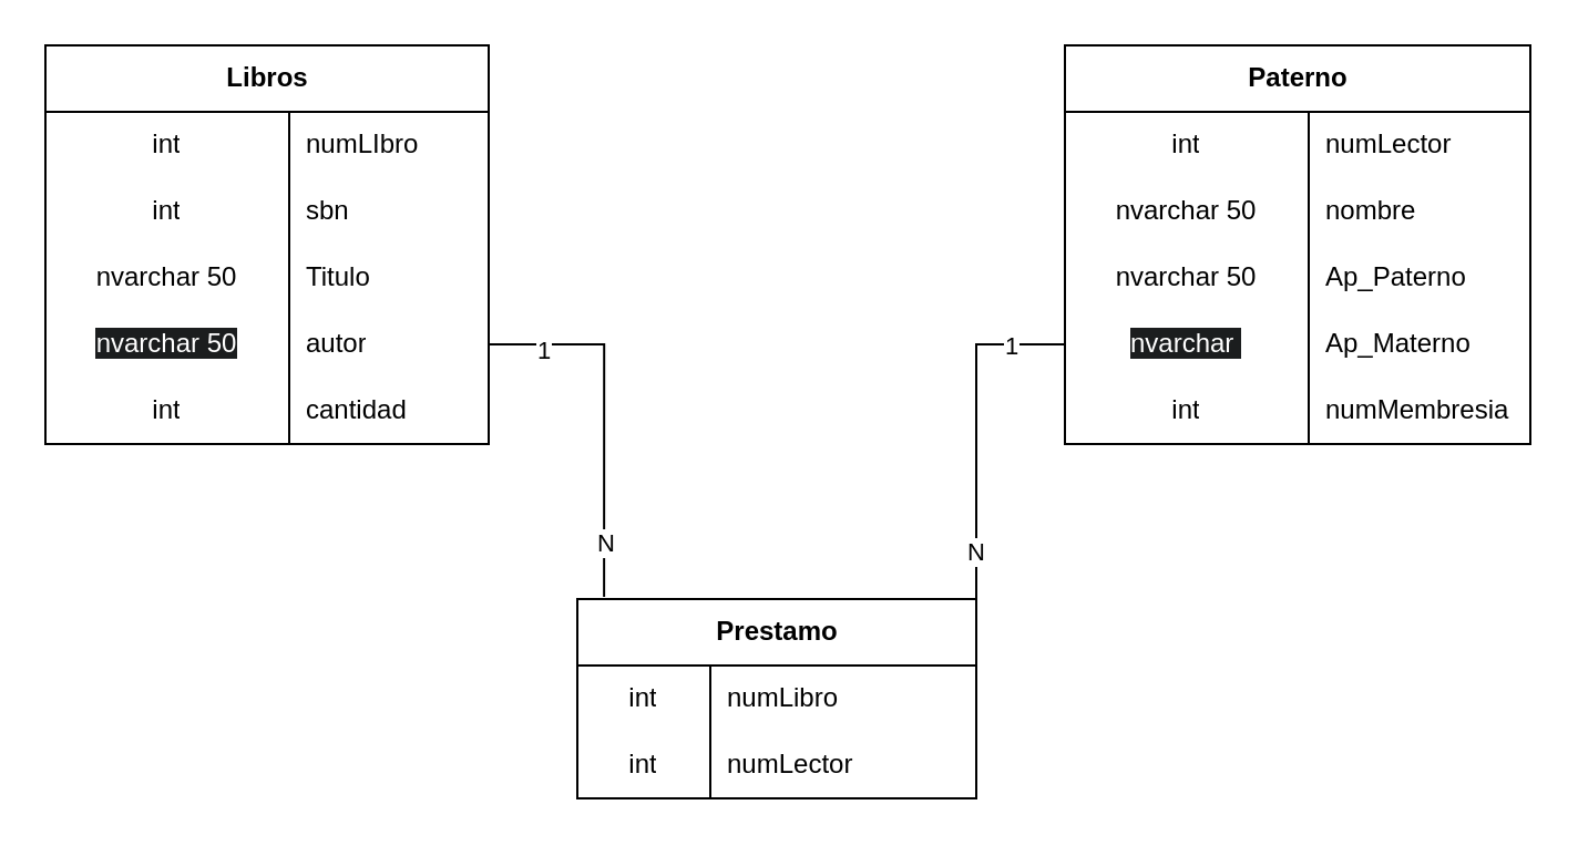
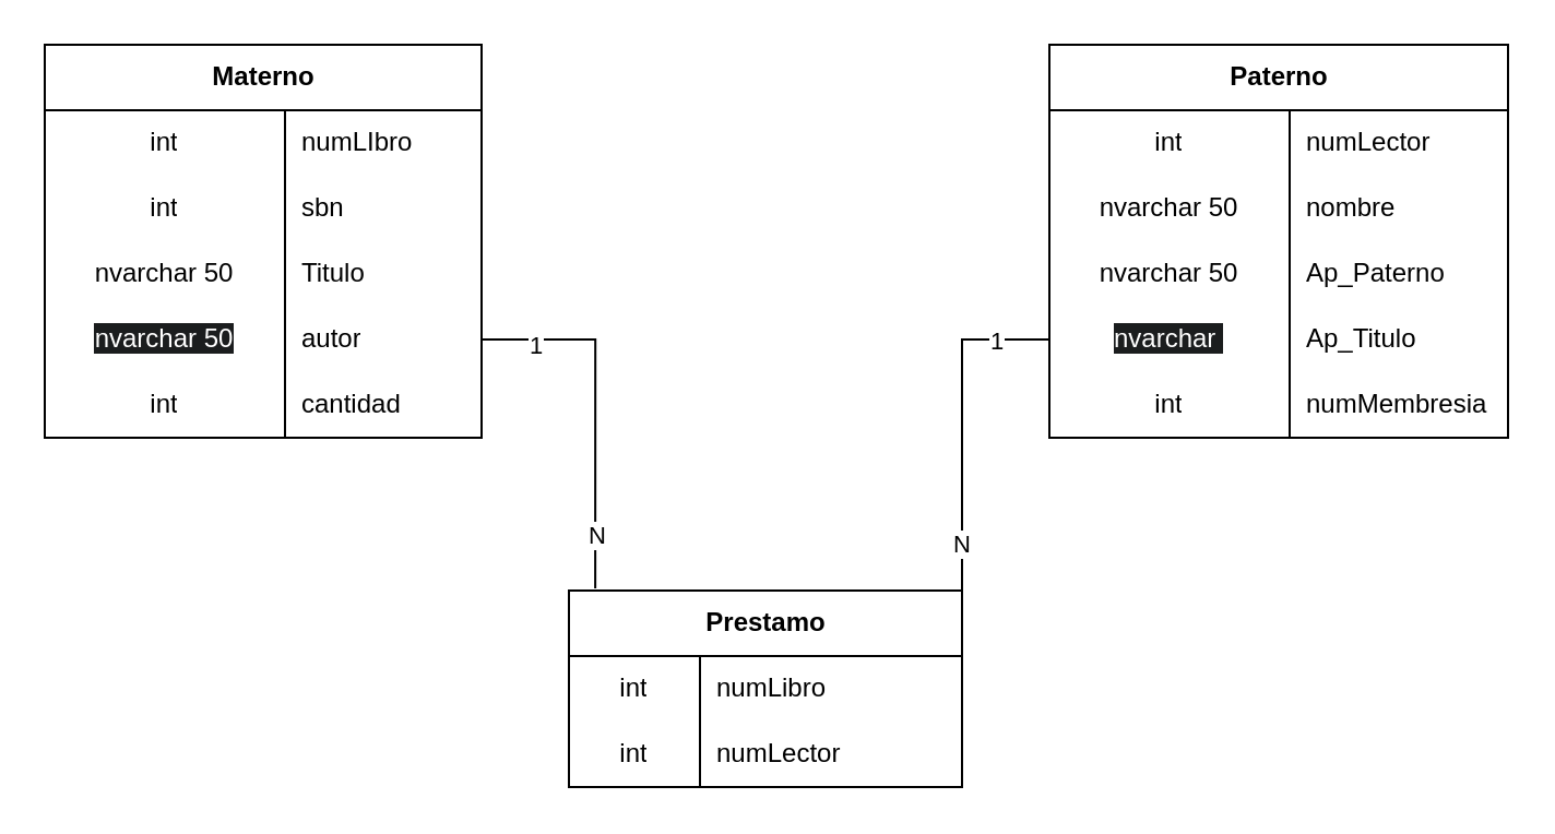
- <mxCell id="2" value="Libros" style="shape=table;startSize=30;container=1;collapsible=1;childLayout=tableLayout;fixedRows=1;rowLines=0;fontStyle=1;align=center;resizeLast=1;html=1;" vertex="1" parent="1"><mxGeometry x="20" y="20" width="200" height="180" as="geometry" /></mxCell>
+ <mxCell id="2" value="Materno" style="shape=table;startSize=30;container=1;collapsible=1;childLayout=tableLayout;fixedRows=1;rowLines=0;fontStyle=1;align=center;resizeLast=1;html=1;" vertex="1" parent="1"><mxGeometry x="20" y="20" width="200" height="180" as="geometry" /></mxCell>
- <mxCell id="30" value="Ap_Materno" style="shape=partialRectangle;connectable=0;fillColor=none;top=0;left=0;bottom=0;right=0;align=left;spacingLeft=6;overflow=hidden;whiteSpace=wrap;html=1;" vertex="1" parent="28"><mxGeometry x="110" width="100" height="30" as="geometry"><mxRectangle width="100" height="30" as="alternateBounds" /></mxGeometry></mxCell>
+ <mxCell id="30" value="Ap_Titulo" style="shape=partialRectangle;connectable=0;fillColor=none;top=0;left=0;bottom=0;right=0;align=left;spacingLeft=6;overflow=hidden;whiteSpace=wrap;html=1;" vertex="1" parent="28"><mxGeometry x="110" width="100" height="30" as="geometry"><mxRectangle width="100" height="30" as="alternateBounds" /></mxGeometry></mxCell>
